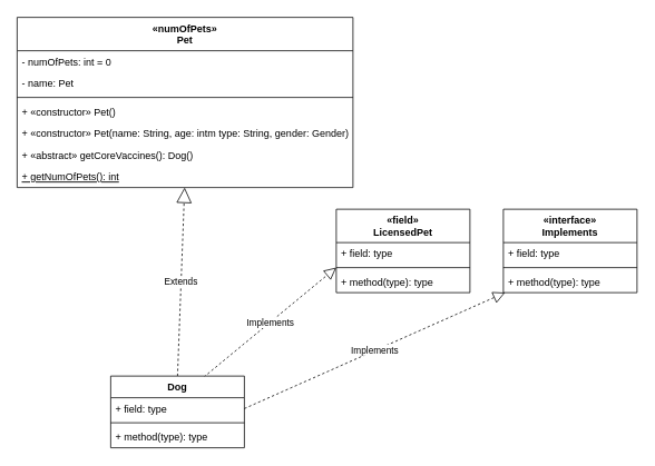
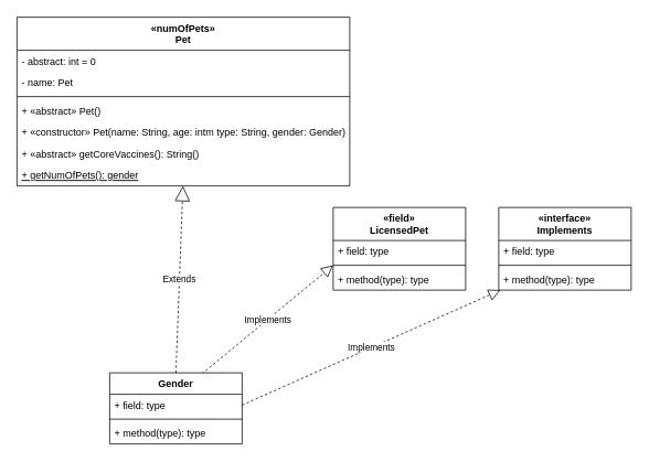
- <mxCell id="3" value="- numOfPets: int = 0" style="text;strokeColor=none;fillColor=none;align=left;verticalAlign=top;spacingLeft=4;spacingRight=4;overflow=hidden;rotatable=0;points=[[0,0.5],[1,0.5]];portConstraint=eastwest;" parent="2" vertex="1"><mxGeometry y="40" width="402" height="26" as="geometry" /></mxCell>
+ <mxCell id="3" value="- abstract: int = 0" style="text;strokeColor=none;fillColor=none;align=left;verticalAlign=top;spacingLeft=4;spacingRight=4;overflow=hidden;rotatable=0;points=[[0,0.5],[1,0.5]];portConstraint=eastwest;" parent="2" vertex="1"><mxGeometry y="40" width="402" height="26" as="geometry" /></mxCell>
- <mxCell id="6" value="+ «constructor» Pet()" style="text;strokeColor=none;fillColor=none;align=left;verticalAlign=top;spacingLeft=4;spacingRight=4;overflow=hidden;rotatable=0;points=[[0,0.5],[1,0.5]];portConstraint=eastwest;" parent="2" vertex="1"><mxGeometry y="100" width="402" height="26" as="geometry" /></mxCell>
+ <mxCell id="6" value="+ «abstract» Pet()" style="text;strokeColor=none;fillColor=none;align=left;verticalAlign=top;spacingLeft=4;spacingRight=4;overflow=hidden;rotatable=0;points=[[0,0.5],[1,0.5]];portConstraint=eastwest;" parent="2" vertex="1"><mxGeometry y="100" width="402" height="26" as="geometry" /></mxCell>
- <mxCell id="8" value="+ «abstract» getCoreVaccines(): Dog()" style="text;strokeColor=none;fillColor=none;align=left;verticalAlign=top;spacingLeft=4;spacingRight=4;overflow=hidden;rotatable=0;points=[[0,0.5],[1,0.5]];portConstraint=eastwest;" parent="2" vertex="1"><mxGeometry y="152" width="402" height="26" as="geometry" /></mxCell>
+ <mxCell id="8" value="+ «abstract» getCoreVaccines(): String()" style="text;strokeColor=none;fillColor=none;align=left;verticalAlign=top;spacingLeft=4;spacingRight=4;overflow=hidden;rotatable=0;points=[[0,0.5],[1,0.5]];portConstraint=eastwest;" parent="2" vertex="1"><mxGeometry y="152" width="402" height="26" as="geometry" /></mxCell>
- <mxCell id="9" value="+ getNumOfPets(): int" style="text;strokeColor=none;fillColor=none;align=left;verticalAlign=top;spacingLeft=4;spacingRight=4;overflow=hidden;rotatable=0;points=[[0,0.5],[1,0.5]];portConstraint=eastwest;fontStyle=4" parent="2" vertex="1"><mxGeometry y="178" width="402" height="26" as="geometry" /></mxCell>
+ <mxCell id="9" value="+ getNumOfPets(): gender" style="text;strokeColor=none;fillColor=none;align=left;verticalAlign=top;spacingLeft=4;spacingRight=4;overflow=hidden;rotatable=0;points=[[0,0.5],[1,0.5]];portConstraint=eastwest;fontStyle=4" parent="2" vertex="1"><mxGeometry y="178" width="402" height="26" as="geometry" /></mxCell>
- <mxCell id="21" value="Dog" style="swimlane;fontStyle=1;align=center;verticalAlign=top;childLayout=stackLayout;horizontal=1;startSize=26;horizontalStack=0;resizeParent=1;resizeParentMax=0;resizeLast=0;collapsible=1;marginBottom=0;" parent="1" vertex="1"><mxGeometry x="132" y="450" width="160" height="86" as="geometry" /></mxCell>
+ <mxCell id="21" value="Gender" style="swimlane;fontStyle=1;align=center;verticalAlign=top;childLayout=stackLayout;horizontal=1;startSize=26;horizontalStack=0;resizeParent=1;resizeParentMax=0;resizeLast=0;collapsible=1;marginBottom=0;" parent="1" vertex="1"><mxGeometry x="132" y="450" width="160" height="86" as="geometry" /></mxCell>
